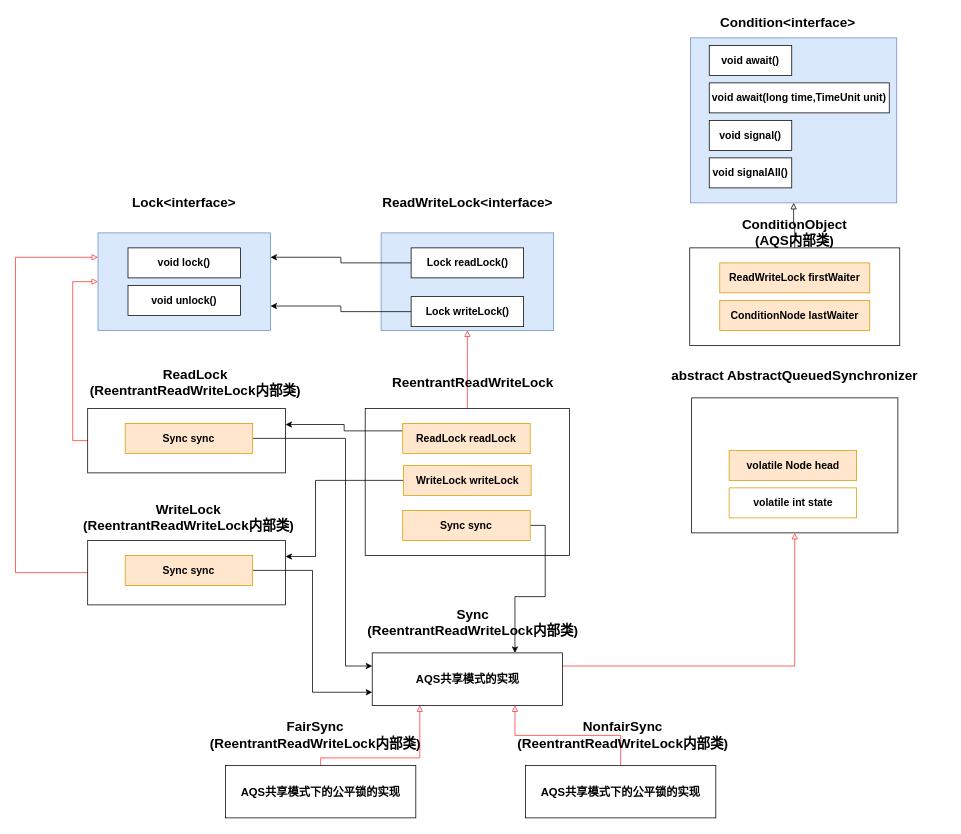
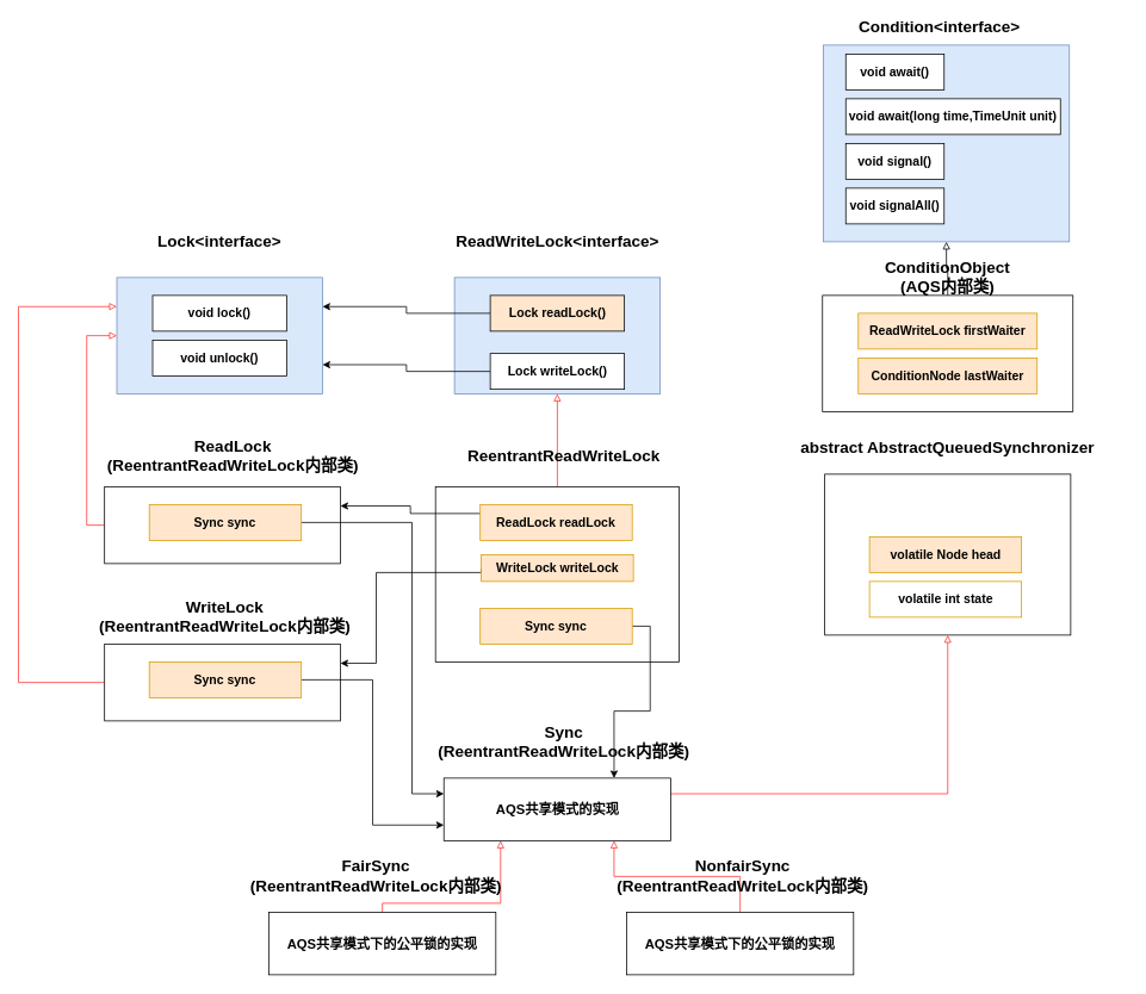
- <mxCell id="4" value="&lt;b&gt;&lt;font style=&quot;font-size: 14px&quot;&gt;Lock readLock()&lt;/font&gt;&lt;/b&gt;" style="rounded=0;whiteSpace=wrap;html=1;" vertex="1" parent="1"><mxGeometry x="547.5" y="330" width="150" height="40" as="geometry" /></mxCell>
+ <mxCell id="4" value="&lt;b&gt;&lt;font style=&quot;font-size: 14px&quot;&gt;Lock readLock()&lt;/font&gt;&lt;/b&gt;" style="rounded=0;whiteSpace=wrap;html=1;fillColor=#ffe6cc;" vertex="1" parent="1"><mxGeometry x="547.5" y="330" width="150" height="40" as="geometry" /></mxCell>
- <mxCell id="33" value="&lt;b&gt;&lt;font style=&quot;font-size: 14px&quot;&gt;WriteLock writeLock&lt;/font&gt;&lt;/b&gt;" style="rounded=0;whiteSpace=wrap;html=1;fillColor=#ffe6cc;strokeColor=#d79b00;" vertex="1" parent="1"><mxGeometry x="537.5" y="620" width="170" height="40" as="geometry" /></mxCell>
+ <mxCell id="33" value="&lt;b&gt;&lt;font style=&quot;font-size: 14px&quot;&gt;WriteLock writeLock&lt;/font&gt;&lt;/b&gt;" style="rounded=0;whiteSpace=wrap;html=1;fillColor=#ffe6cc;strokeColor=#d79b00;" vertex="1" parent="1"><mxGeometry x="537.5" y="620" width="170" height="30" as="geometry" /></mxCell>
